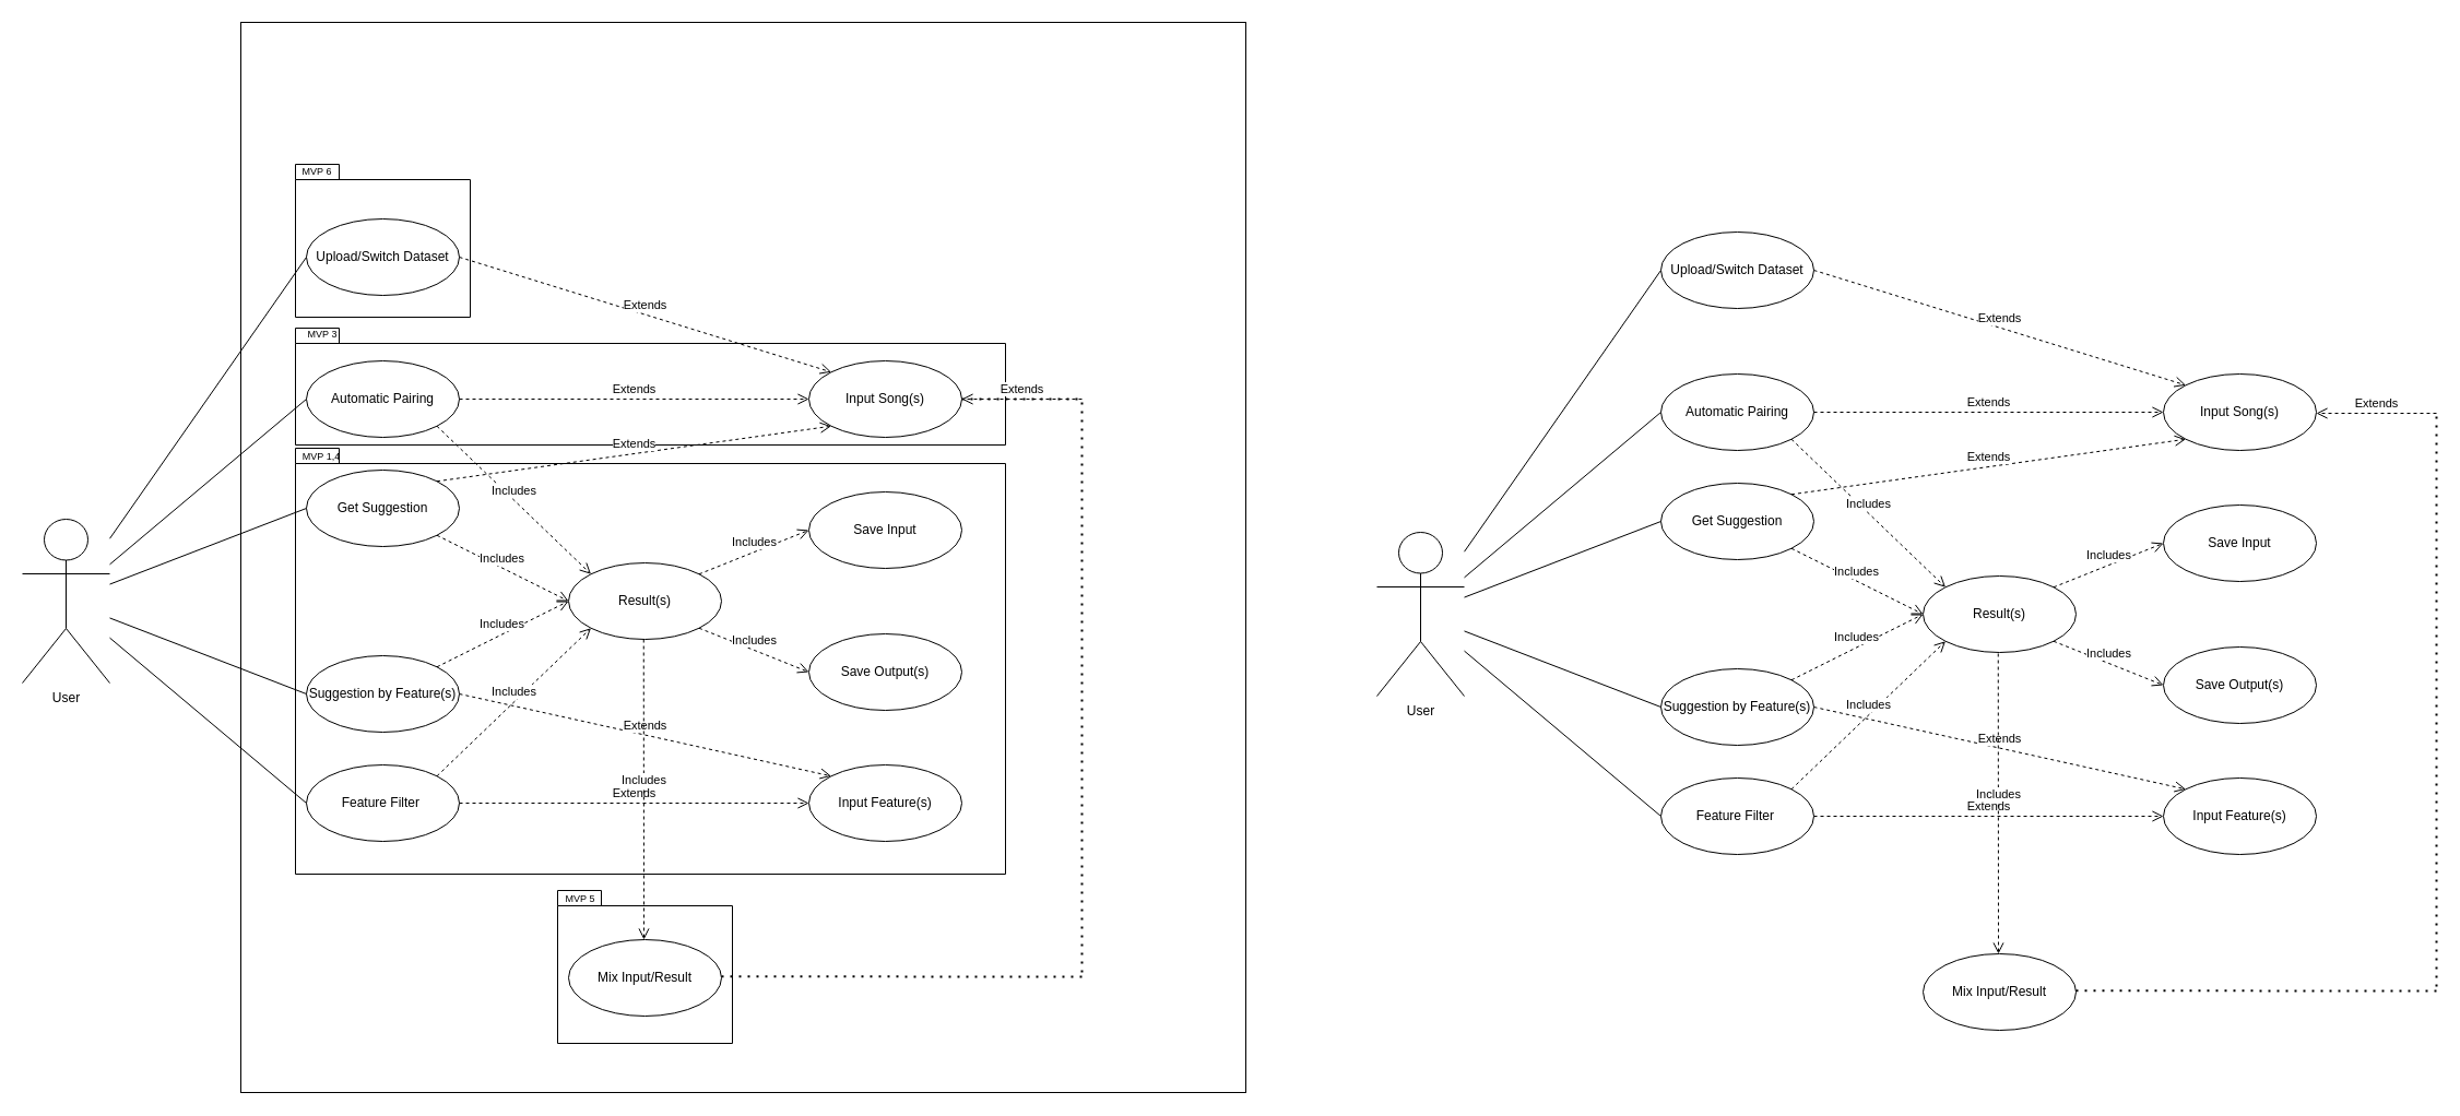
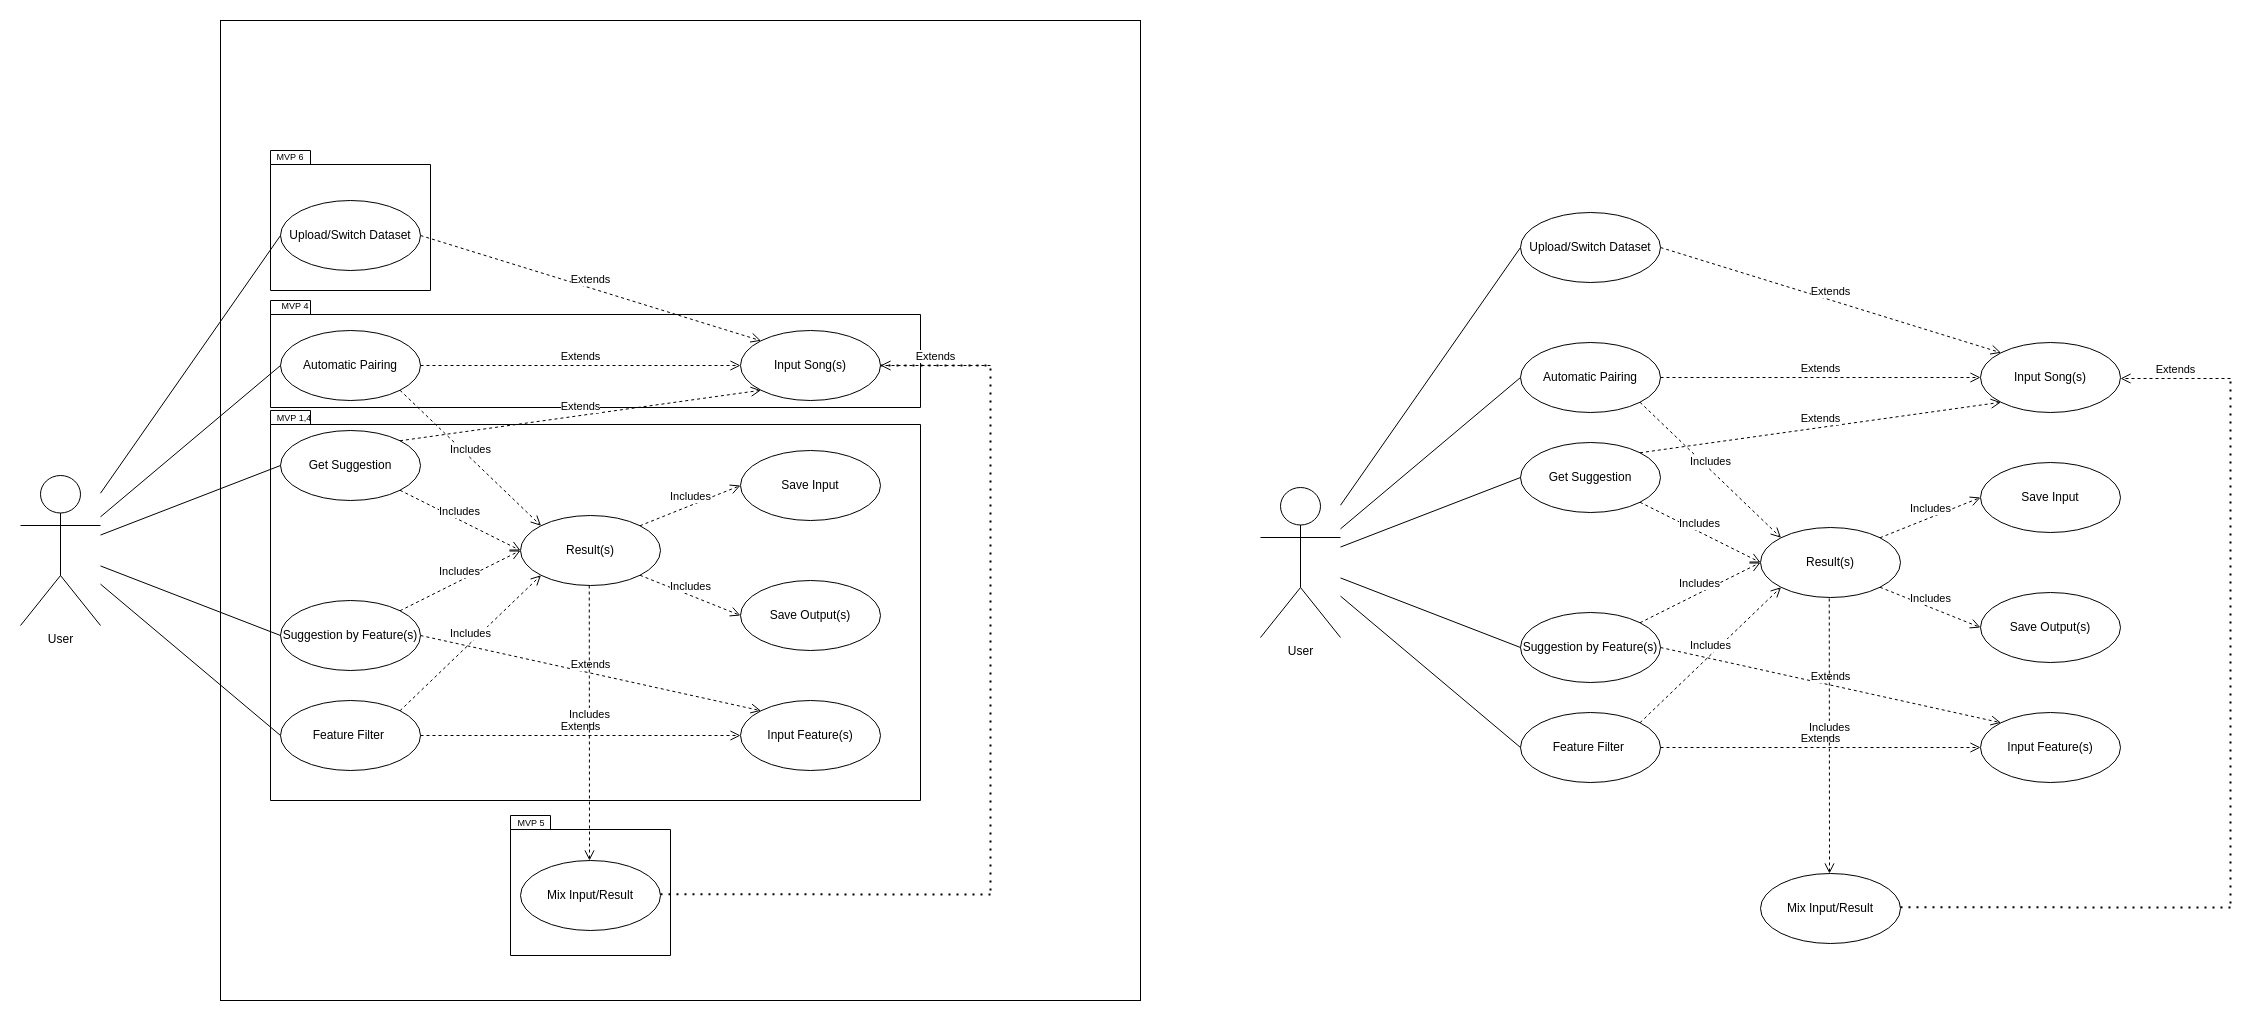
- <mxCell id="35" value="&lt;font style=&quot;font-size: 9px&quot;&gt;MVP 3&lt;/font&gt;" style="text;html=1;strokeColor=none;fillColor=none;align=center;verticalAlign=middle;whiteSpace=wrap;rounded=0;" vertex="1" parent="1"><mxGeometry x="245" y="295" width="100" height="20" as="geometry" /></mxCell>
+ <mxCell id="35" value="&lt;font style=&quot;font-size: 9px&quot;&gt;MVP 4&lt;/font&gt;" style="text;html=1;strokeColor=none;fillColor=none;align=center;verticalAlign=middle;whiteSpace=wrap;rounded=0;" vertex="1" parent="1"><mxGeometry x="245" y="295" width="100" height="20" as="geometry" /></mxCell>
